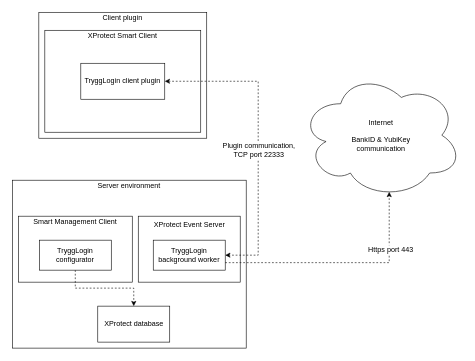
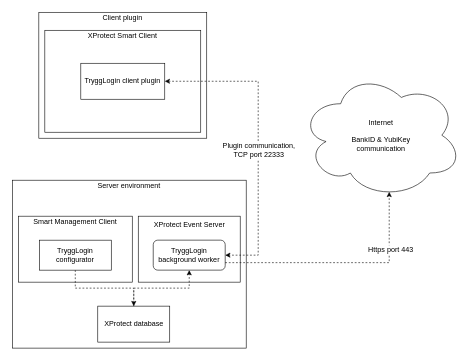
- <mxCell id="17" value="TryggLogin background worker" style="rounded=0;whiteSpace=wrap;html=1;" vertex="1" parent="14"><mxGeometry x="25" y="40" width="120" height="50" as="geometry" /></mxCell>
+ <mxCell id="17" value="TryggLogin background worker" style="whiteSpace=wrap;html=1;rounded=1;" vertex="1" parent="14"><mxGeometry x="25" y="40" width="120" height="50" as="geometry" /></mxCell>
+ <mxCell id="24" style="edgeStyle=orthogonalEdgeStyle;rounded=0;orthogonalLoop=1;jettySize=auto;html=1;exitX=0.5;exitY=0;exitDx=0;exitDy=0;entryX=0.5;entryY=1;entryDx=0;entryDy=0;dashed=1;" edge="1" parent="1" source="10" target="17"><mxGeometry relative="1" as="geometry" /></mxCell>
